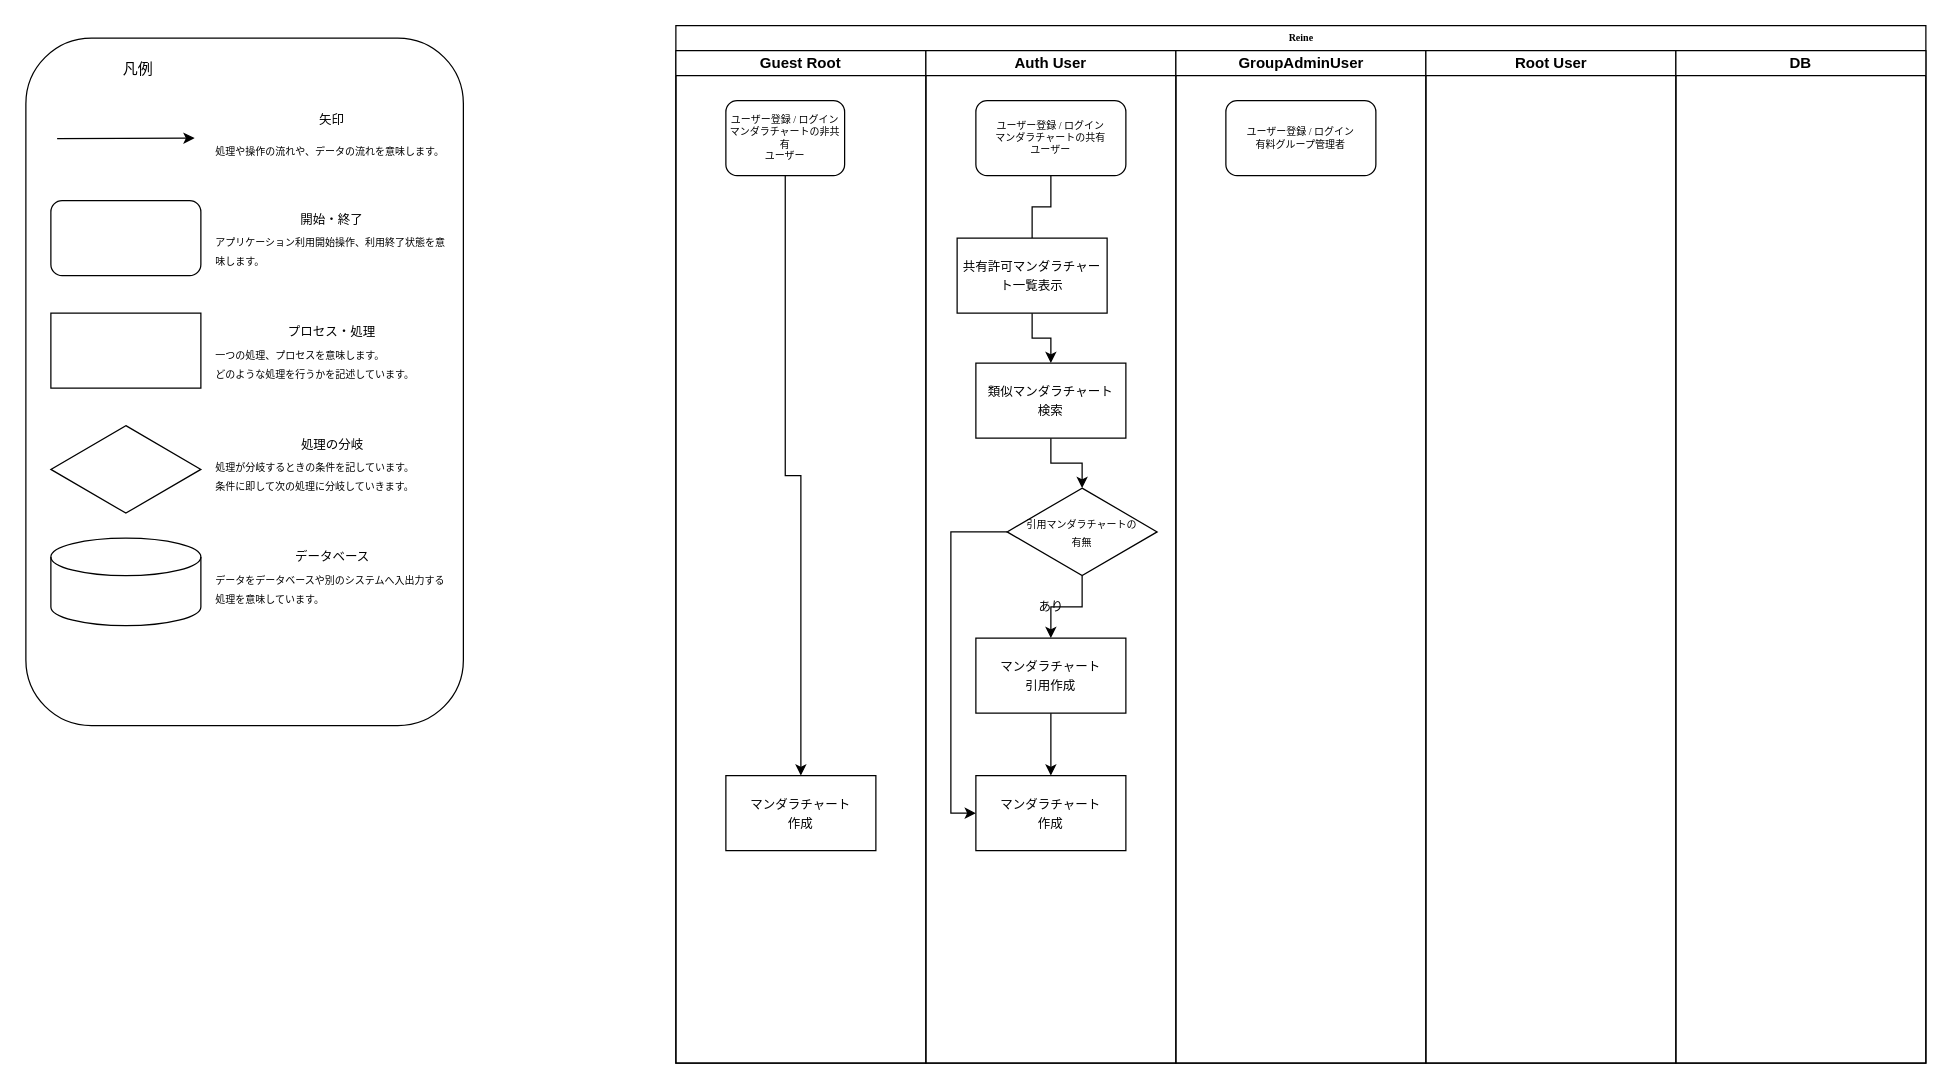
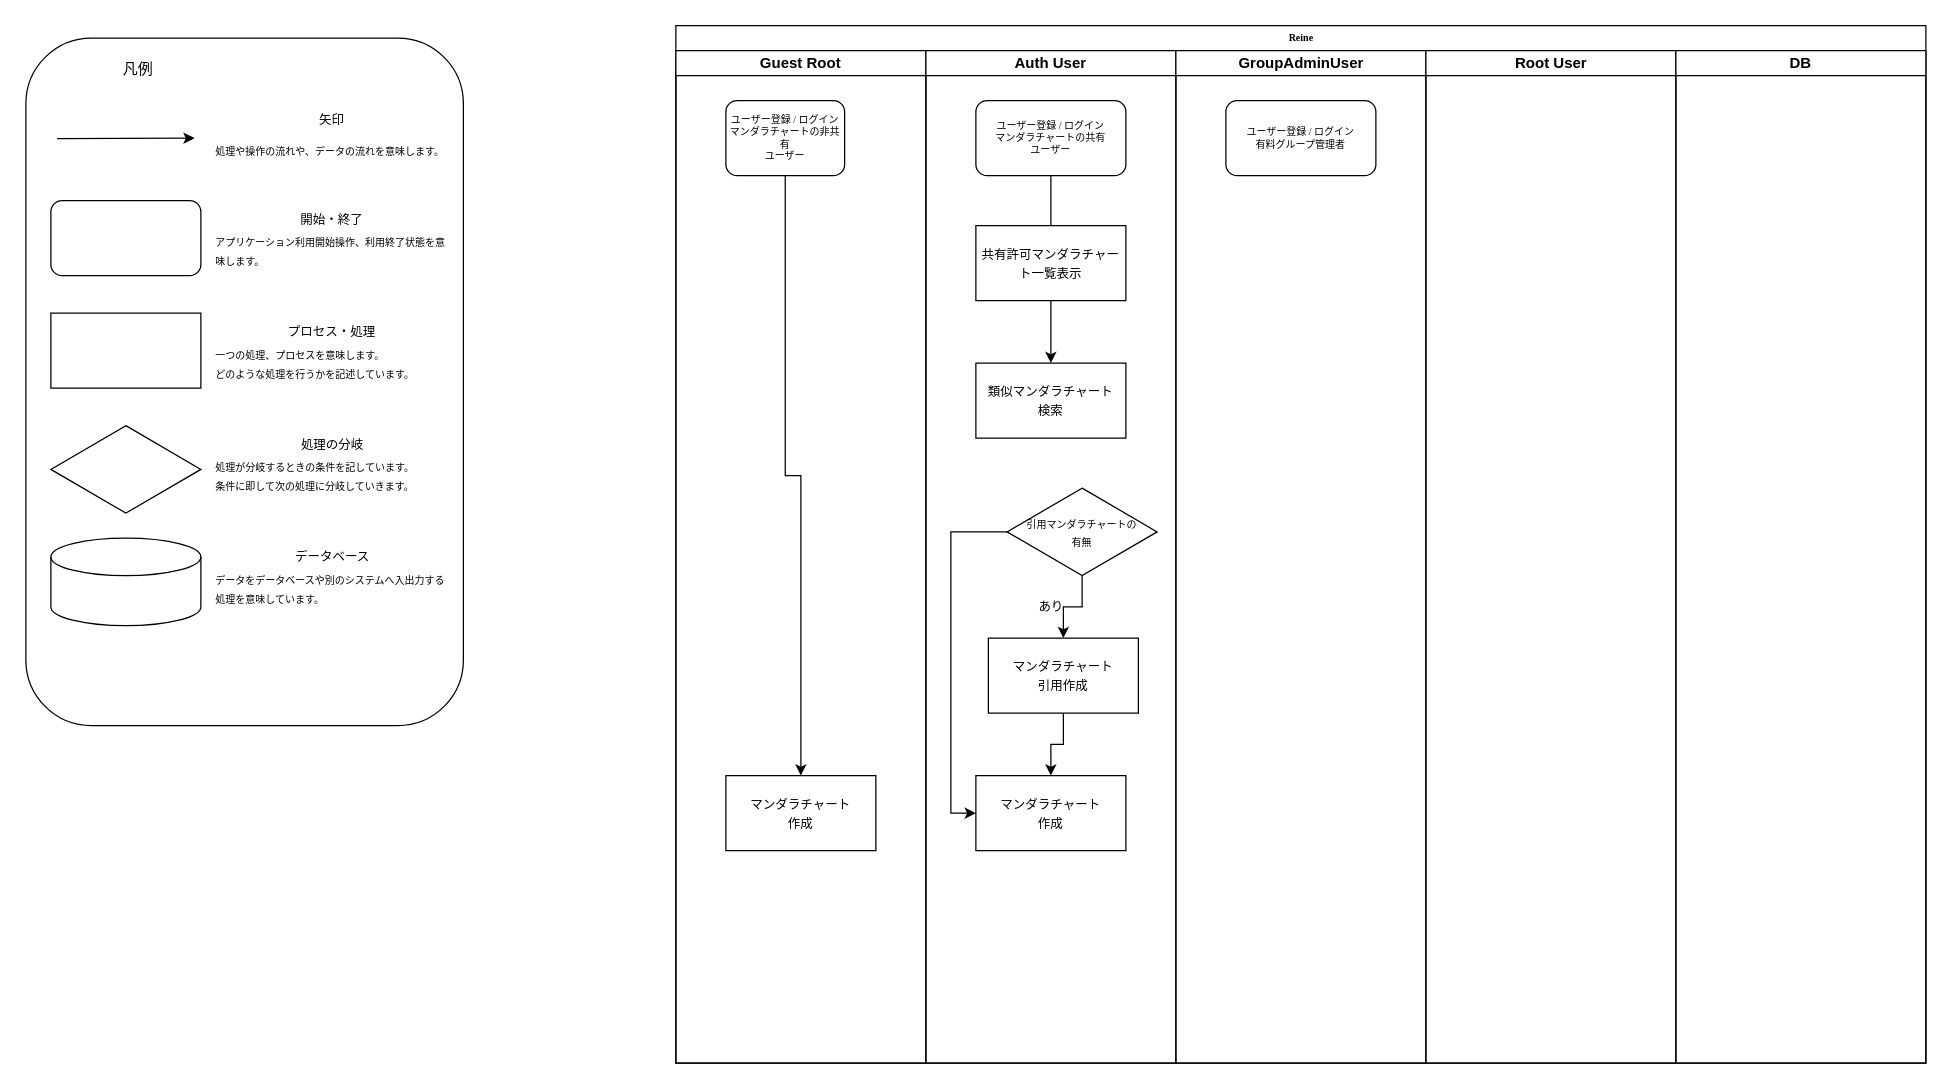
- <mxCell id="12" value="&lt;font style=&quot;font-size: 10px;&quot;&gt;共有許可マンダラチャート一覧表示&lt;/font&gt;" style="whiteSpace=wrap;html=1;" vertex="1" parent="8"><mxGeometry x="25" y="150" width="120" height="60" as="geometry" /></mxCell>
+ <mxCell id="12" value="&lt;font style=&quot;font-size: 10px;&quot;&gt;共有許可マンダラチャート一覧表示&lt;/font&gt;" style="whiteSpace=wrap;html=1;" vertex="1" parent="8"><mxGeometry x="40" y="140" width="120" height="60" as="geometry" /></mxCell>
- <mxCell id="13" value="" style="edgeStyle=orthogonalEdgeStyle;rounded=0;orthogonalLoop=1;jettySize=auto;html=1;" edge="1" parent="8" source="14" target="16"><mxGeometry relative="1" as="geometry" /></mxCell>
- <mxCell id="18" value="&lt;span style=&quot;font-size: 10px;&quot;&gt;マンダラチャート&lt;br&gt;引用作成&lt;/span&gt;" style="whiteSpace=wrap;html=1;" vertex="1" parent="8"><mxGeometry x="40" y="470" width="120" height="60" as="geometry" /></mxCell>
+ <mxCell id="18" value="&lt;span style=&quot;font-size: 10px;&quot;&gt;マンダラチャート&lt;br&gt;引用作成&lt;/span&gt;" style="whiteSpace=wrap;html=1;" vertex="1" parent="8"><mxGeometry x="50" y="470" width="120" height="60" as="geometry" /></mxCell>
